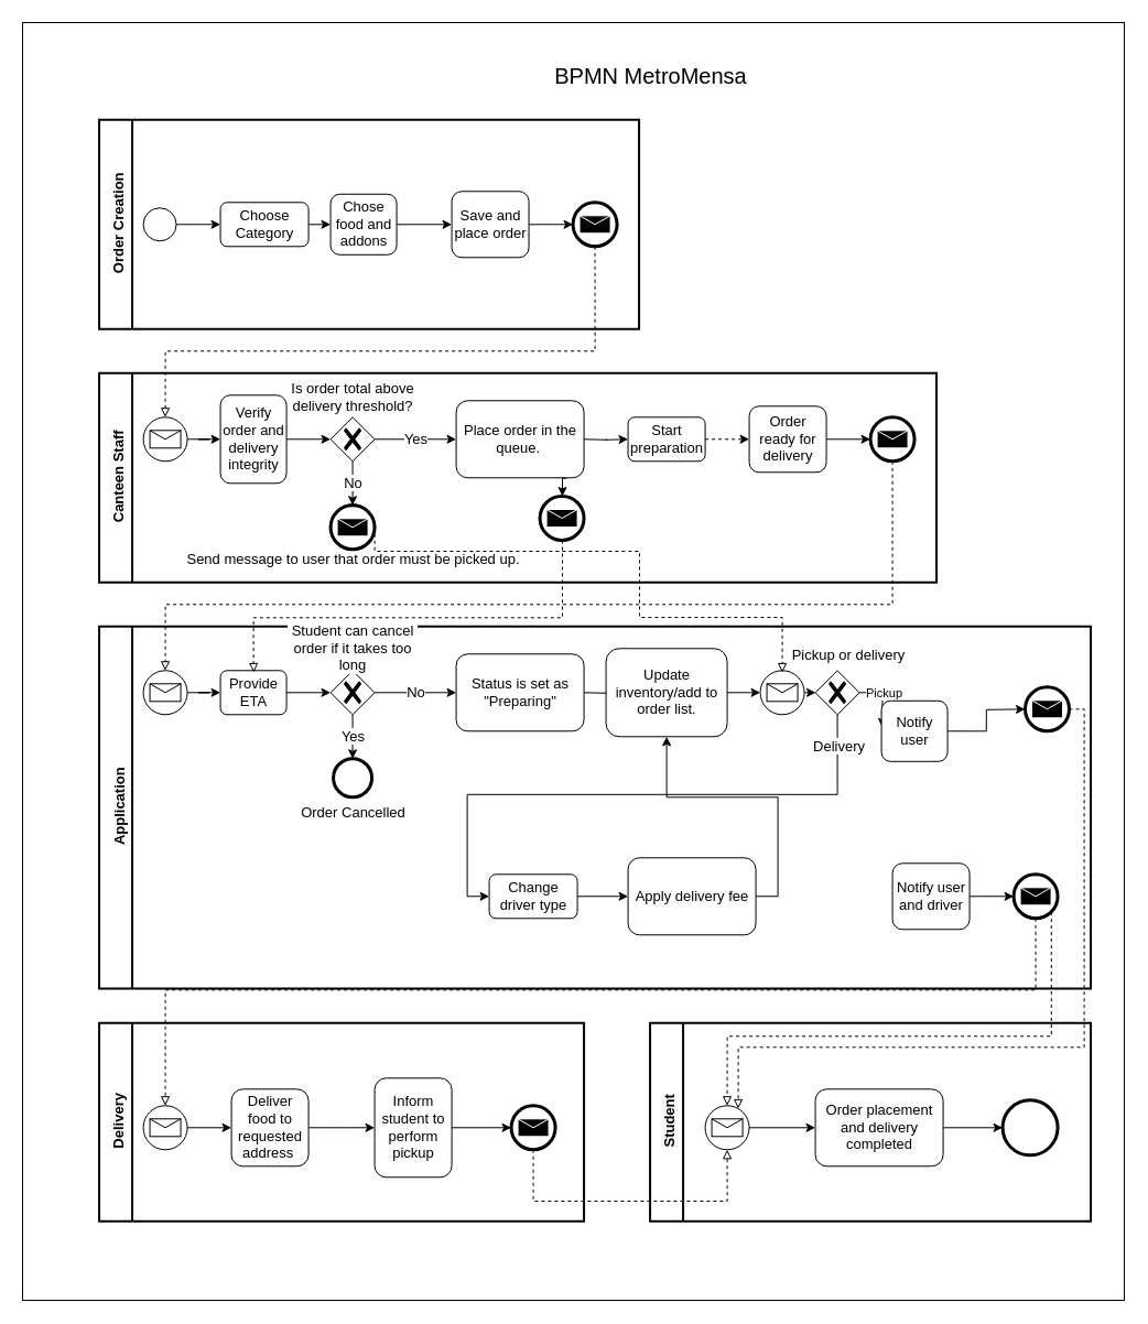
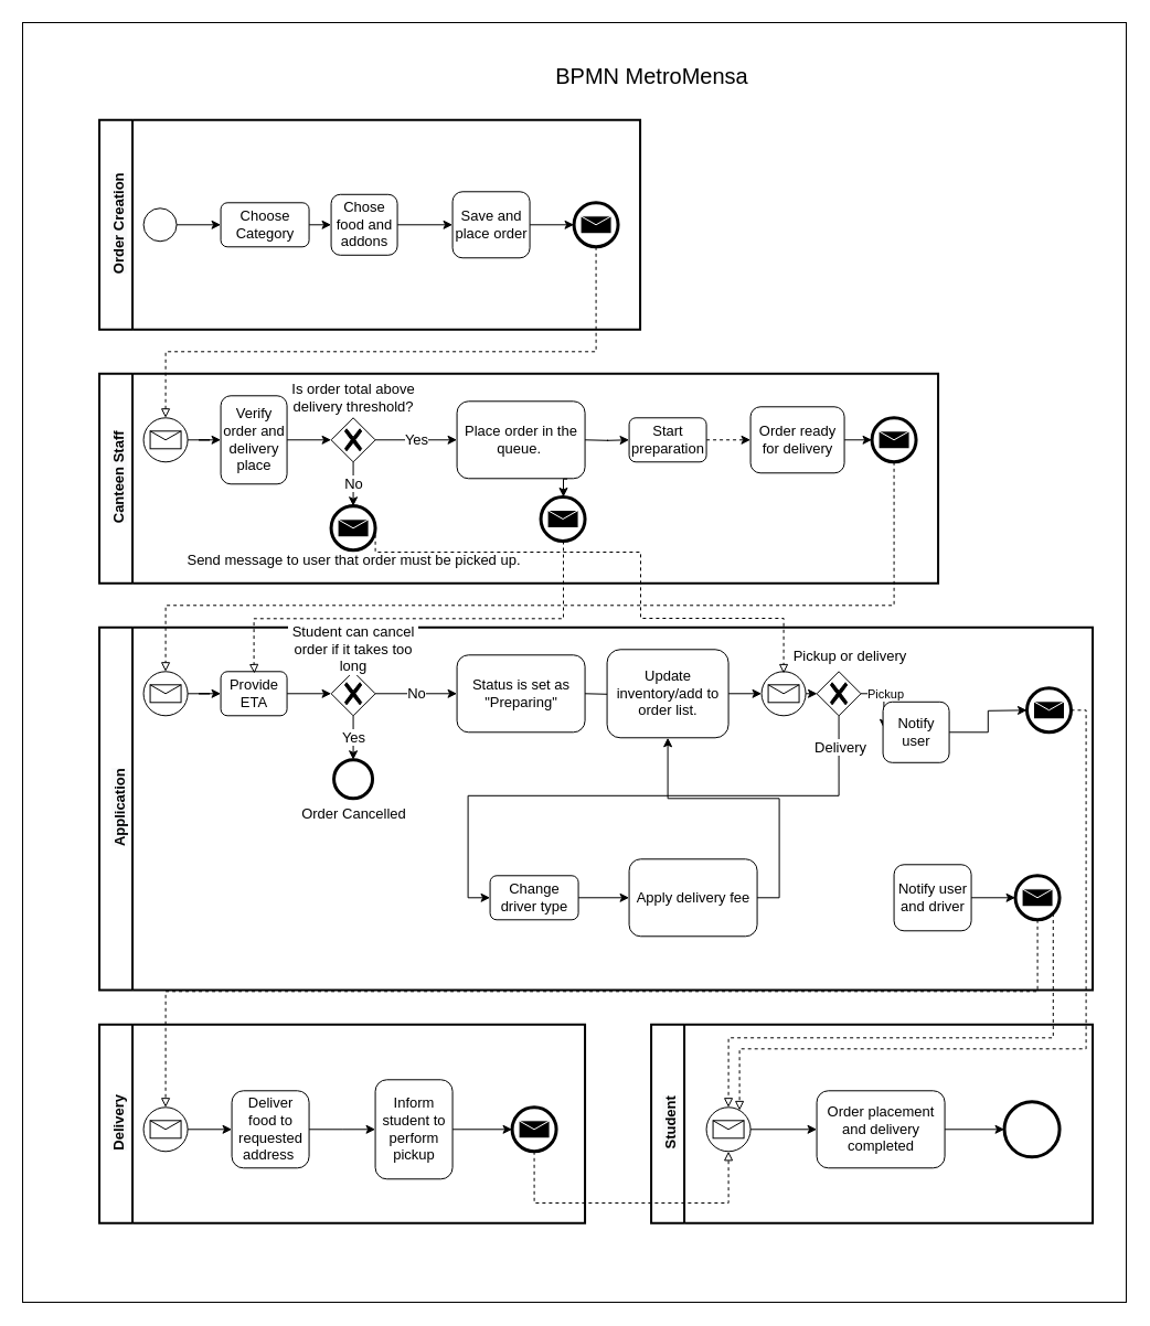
- <mxCell id="16" value="Verify order and delivery integrity" style="rounded=1;whiteSpace=wrap;html=1;fontSize=13;" vertex="1" parent="14"><mxGeometry x="110" y="20" width="60" height="80" as="geometry" /></mxCell>
+ <mxCell id="16" value="Verify order and delivery place" style="rounded=1;whiteSpace=wrap;html=1;fontSize=13;" vertex="1" parent="14"><mxGeometry x="110" y="20" width="60" height="80" as="geometry" /></mxCell>
- <mxCell id="29" value="Order ready for delivery" style="rounded=1;whiteSpace=wrap;html=1;fontSize=13;" vertex="1" parent="14"><mxGeometry x="590" y="30" width="70" height="60" as="geometry" /></mxCell>
+ <mxCell id="29" value="Order ready for delivery" style="rounded=1;whiteSpace=wrap;html=1;fontSize=13;" vertex="1" parent="14"><mxGeometry x="590" y="30" width="85" height="60" as="geometry" /></mxCell>
